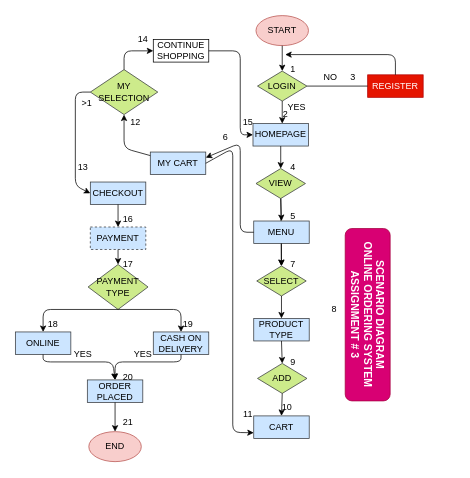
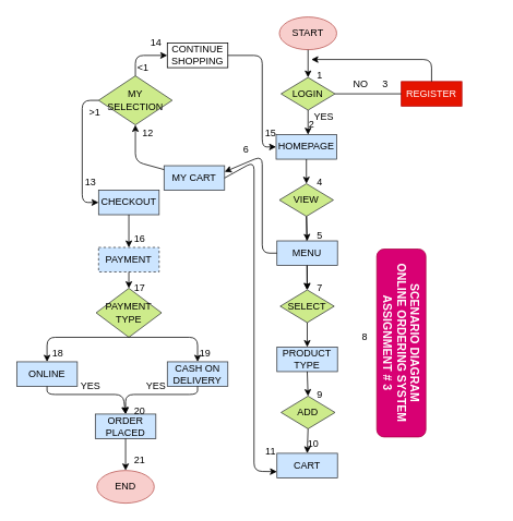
+ <mxCell id="44" value="&amp;lt;1" style="text;html=1;align=center;verticalAlign=middle;resizable=0;points=[];autosize=1;strokeColor=none;fillColor=none;fontColor=#000000;" vertex="1" parent="1"><mxGeometry x="159" y="72" width="30" height="20" as="geometry" /></mxCell>
- <mxCell id="18" value="CHECKOUT" style="rounded=0;whiteSpace=wrap;html=1;fillColor=#cce5ff;strokeColor=#36393d;" vertex="1" parent="1"><mxGeometry x="120" y="242" width="74" height="30" as="geometry" /></mxCell>
+ <mxCell id="18" value="CHECKOUT" style="rounded=0;whiteSpace=wrap;html=1;fillColor=#cce5ff;strokeColor=#36393d;" vertex="1" parent="1"><mxGeometry x="120" y="232" width="74" height="30" as="geometry" /></mxCell>
